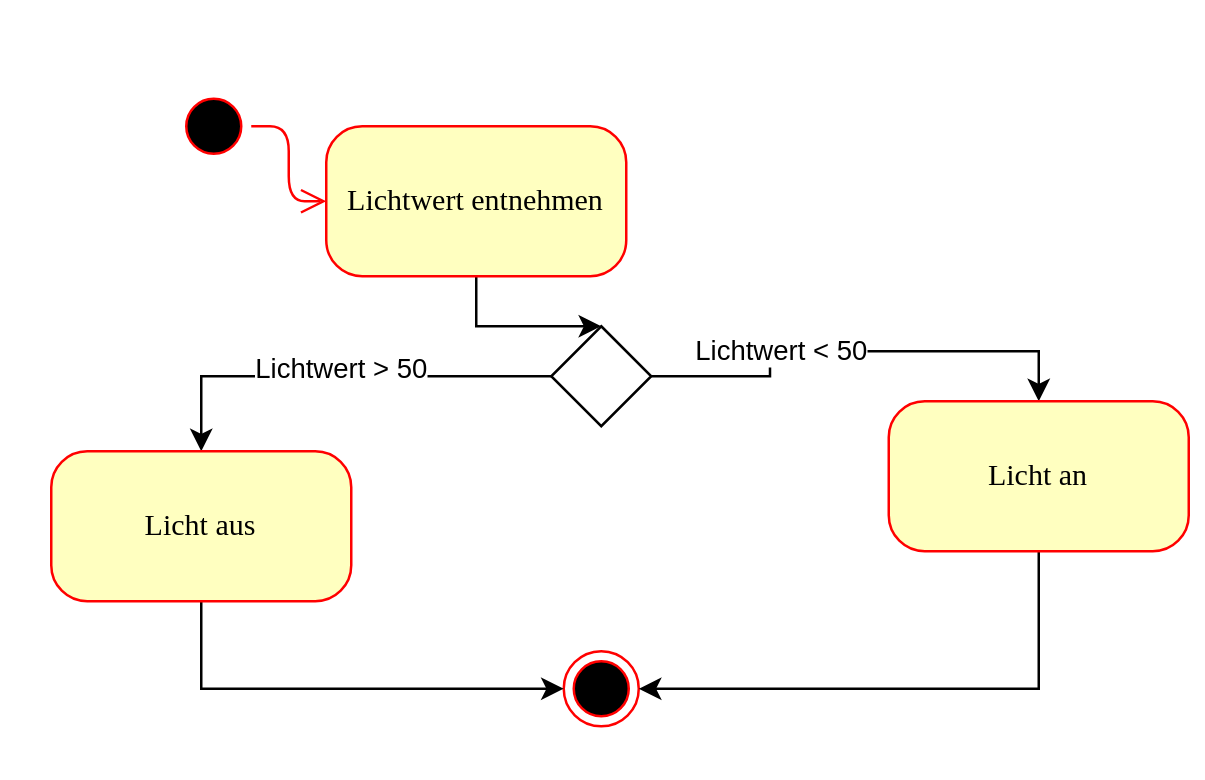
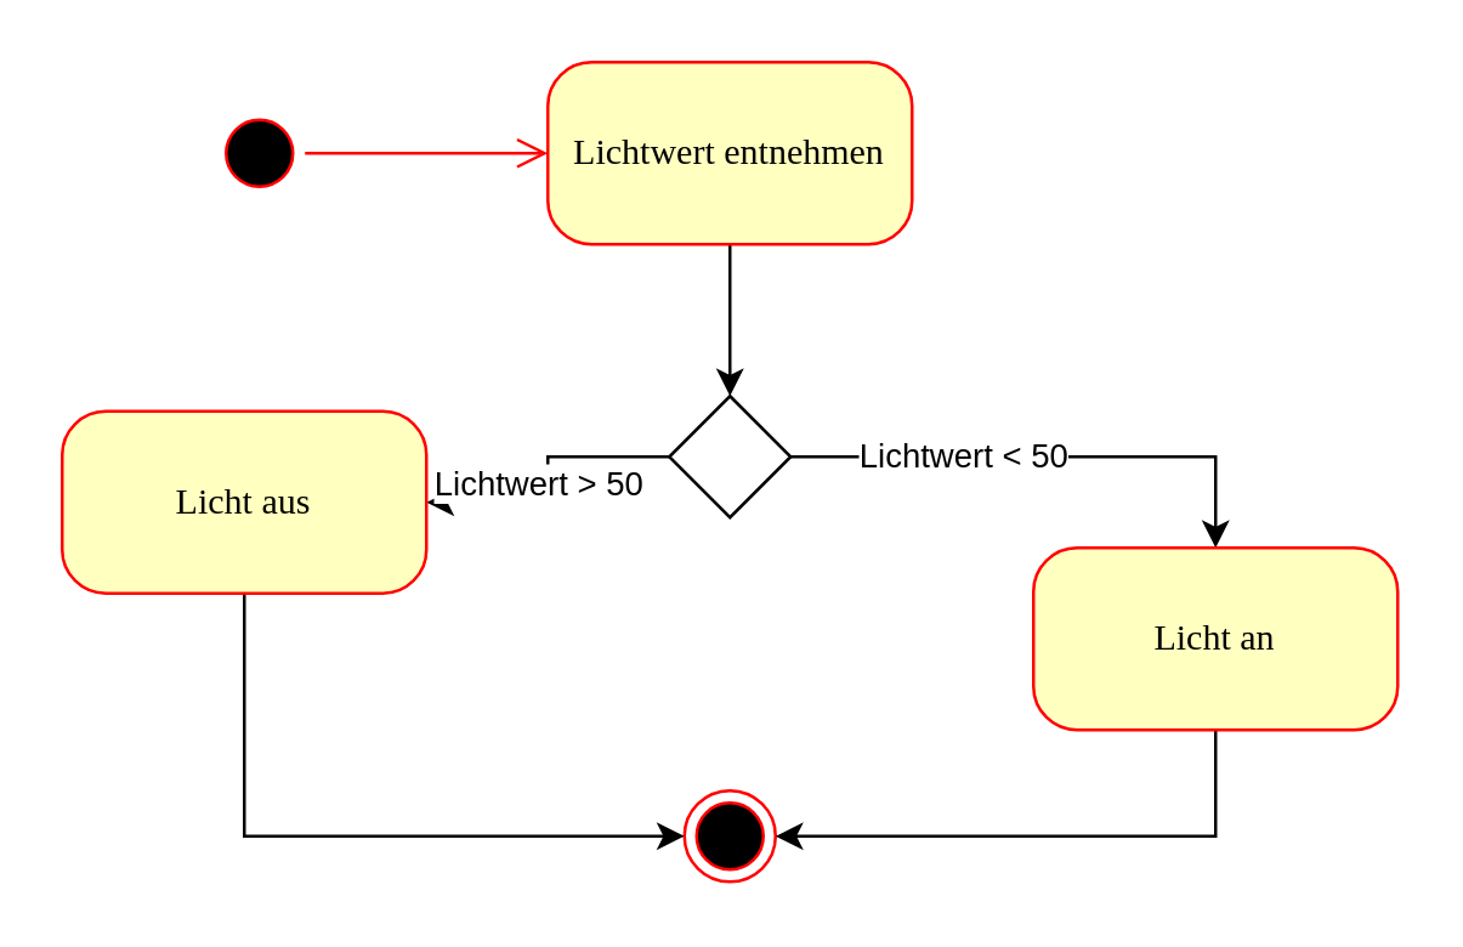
- <mxCell id="4" value="Lichtwert entnehmen" style="rounded=1;whiteSpace=wrap;html=1;arcSize=24;fillColor=#ffffc0;strokeColor=#ff0000;shadow=0;comic=0;labelBackgroundColor=none;fontFamily=Verdana;fontSize=12;fontColor=#000000;align=center;" parent="1" vertex="1"><mxGeometry x="130" y="50" width="120" height="60" as="geometry" /></mxCell>
+ <mxCell id="4" value="Lichtwert entnehmen" style="rounded=1;whiteSpace=wrap;html=1;arcSize=24;fillColor=#ffffc0;strokeColor=#ff0000;shadow=0;comic=0;labelBackgroundColor=none;fontFamily=Verdana;fontSize=12;fontColor=#000000;align=center;" parent="1" vertex="1"><mxGeometry x="180" y="20" width="120" height="60" as="geometry" /></mxCell>
- <mxCell id="13" value="Licht an" style="rounded=1;whiteSpace=wrap;html=1;arcSize=24;fillColor=#ffffc0;strokeColor=#ff0000;shadow=0;comic=0;labelBackgroundColor=none;fontFamily=Verdana;fontSize=12;fontColor=#000000;align=center;" parent="1" vertex="1"><mxGeometry x="355" y="160" width="120" height="60" as="geometry" /></mxCell>
+ <mxCell id="13" value="Licht an" style="rounded=1;whiteSpace=wrap;html=1;arcSize=24;fillColor=#ffffc0;strokeColor=#ff0000;shadow=0;comic=0;labelBackgroundColor=none;fontFamily=Verdana;fontSize=12;fontColor=#000000;align=center;" parent="1" vertex="1"><mxGeometry x="340" y="180" width="120" height="60" as="geometry" /></mxCell>
- <mxCell id="15" value="Licht aus" style="rounded=1;whiteSpace=wrap;html=1;arcSize=24;fillColor=#ffffc0;strokeColor=#ff0000;shadow=0;comic=0;labelBackgroundColor=none;fontFamily=Verdana;fontSize=12;fontColor=#000000;align=center;" parent="1" vertex="1"><mxGeometry x="20" y="180" width="120" height="60" as="geometry" /></mxCell>
+ <mxCell id="15" value="Licht aus" style="rounded=1;whiteSpace=wrap;html=1;arcSize=24;fillColor=#ffffc0;strokeColor=#ff0000;shadow=0;comic=0;labelBackgroundColor=none;fontFamily=Verdana;fontSize=12;fontColor=#000000;align=center;" parent="1" vertex="1"><mxGeometry x="20" y="135" width="120" height="60" as="geometry" /></mxCell>
